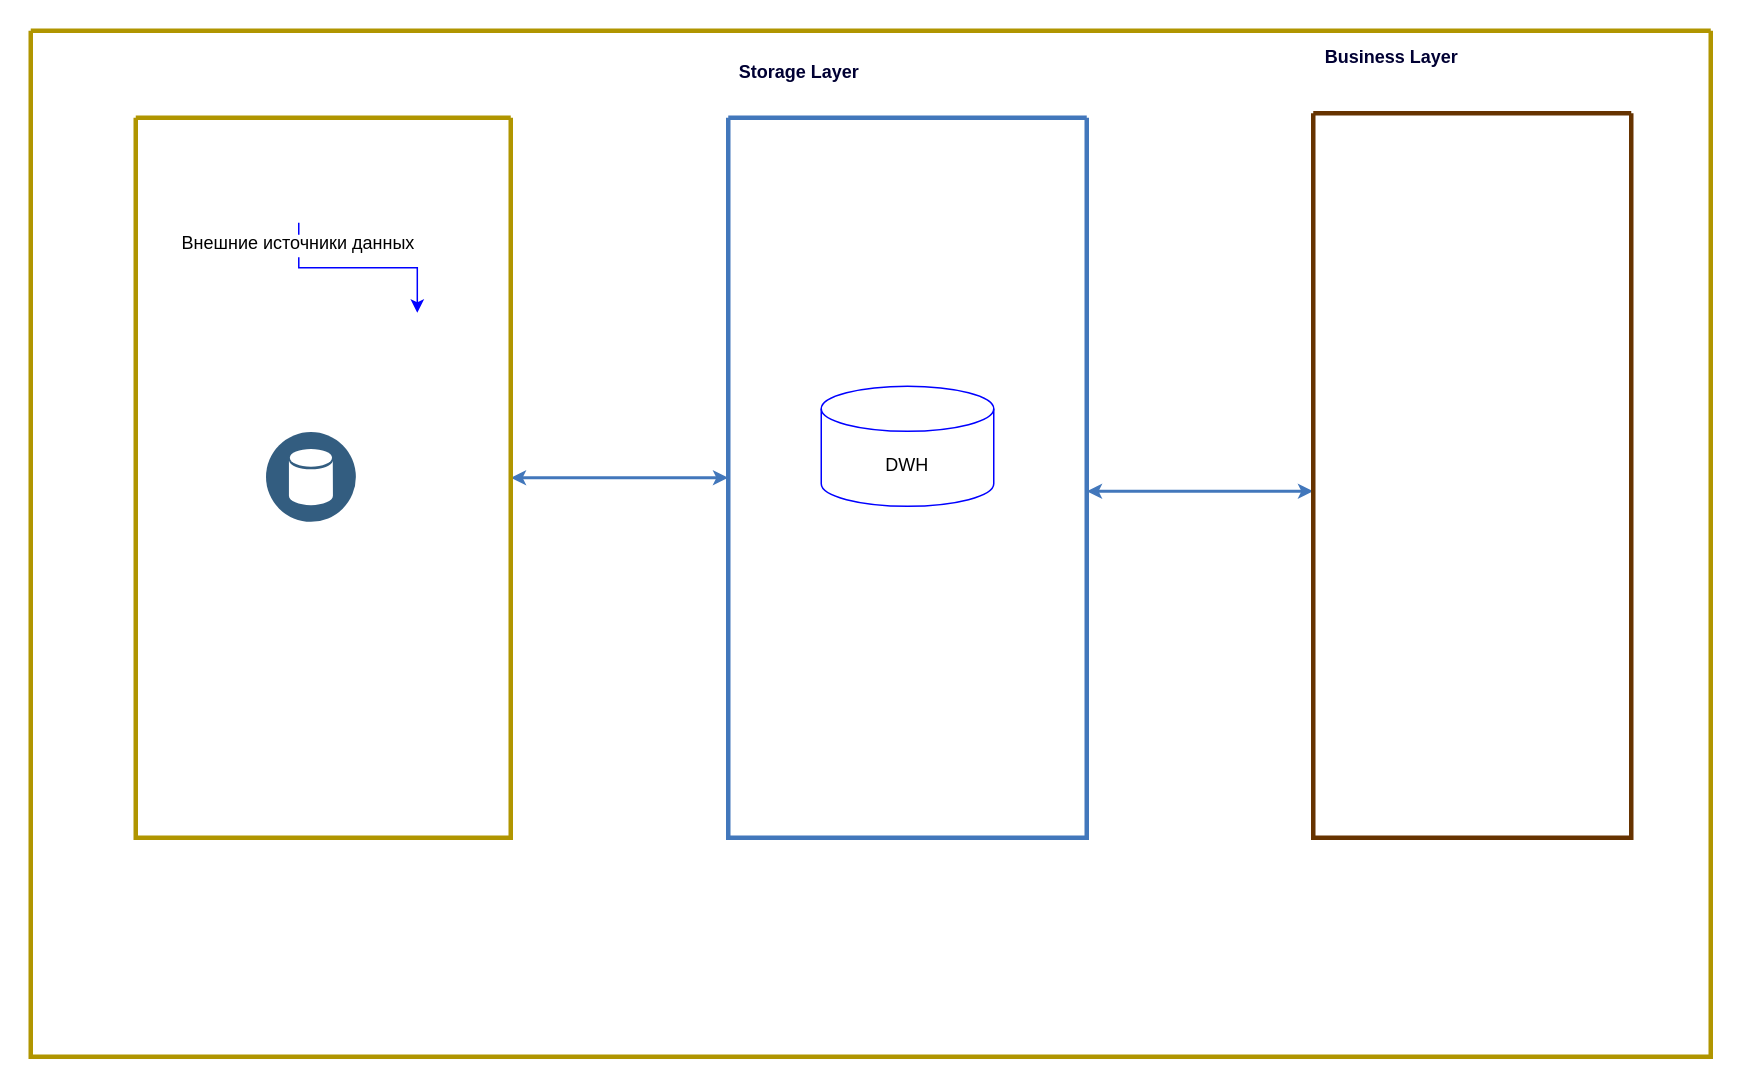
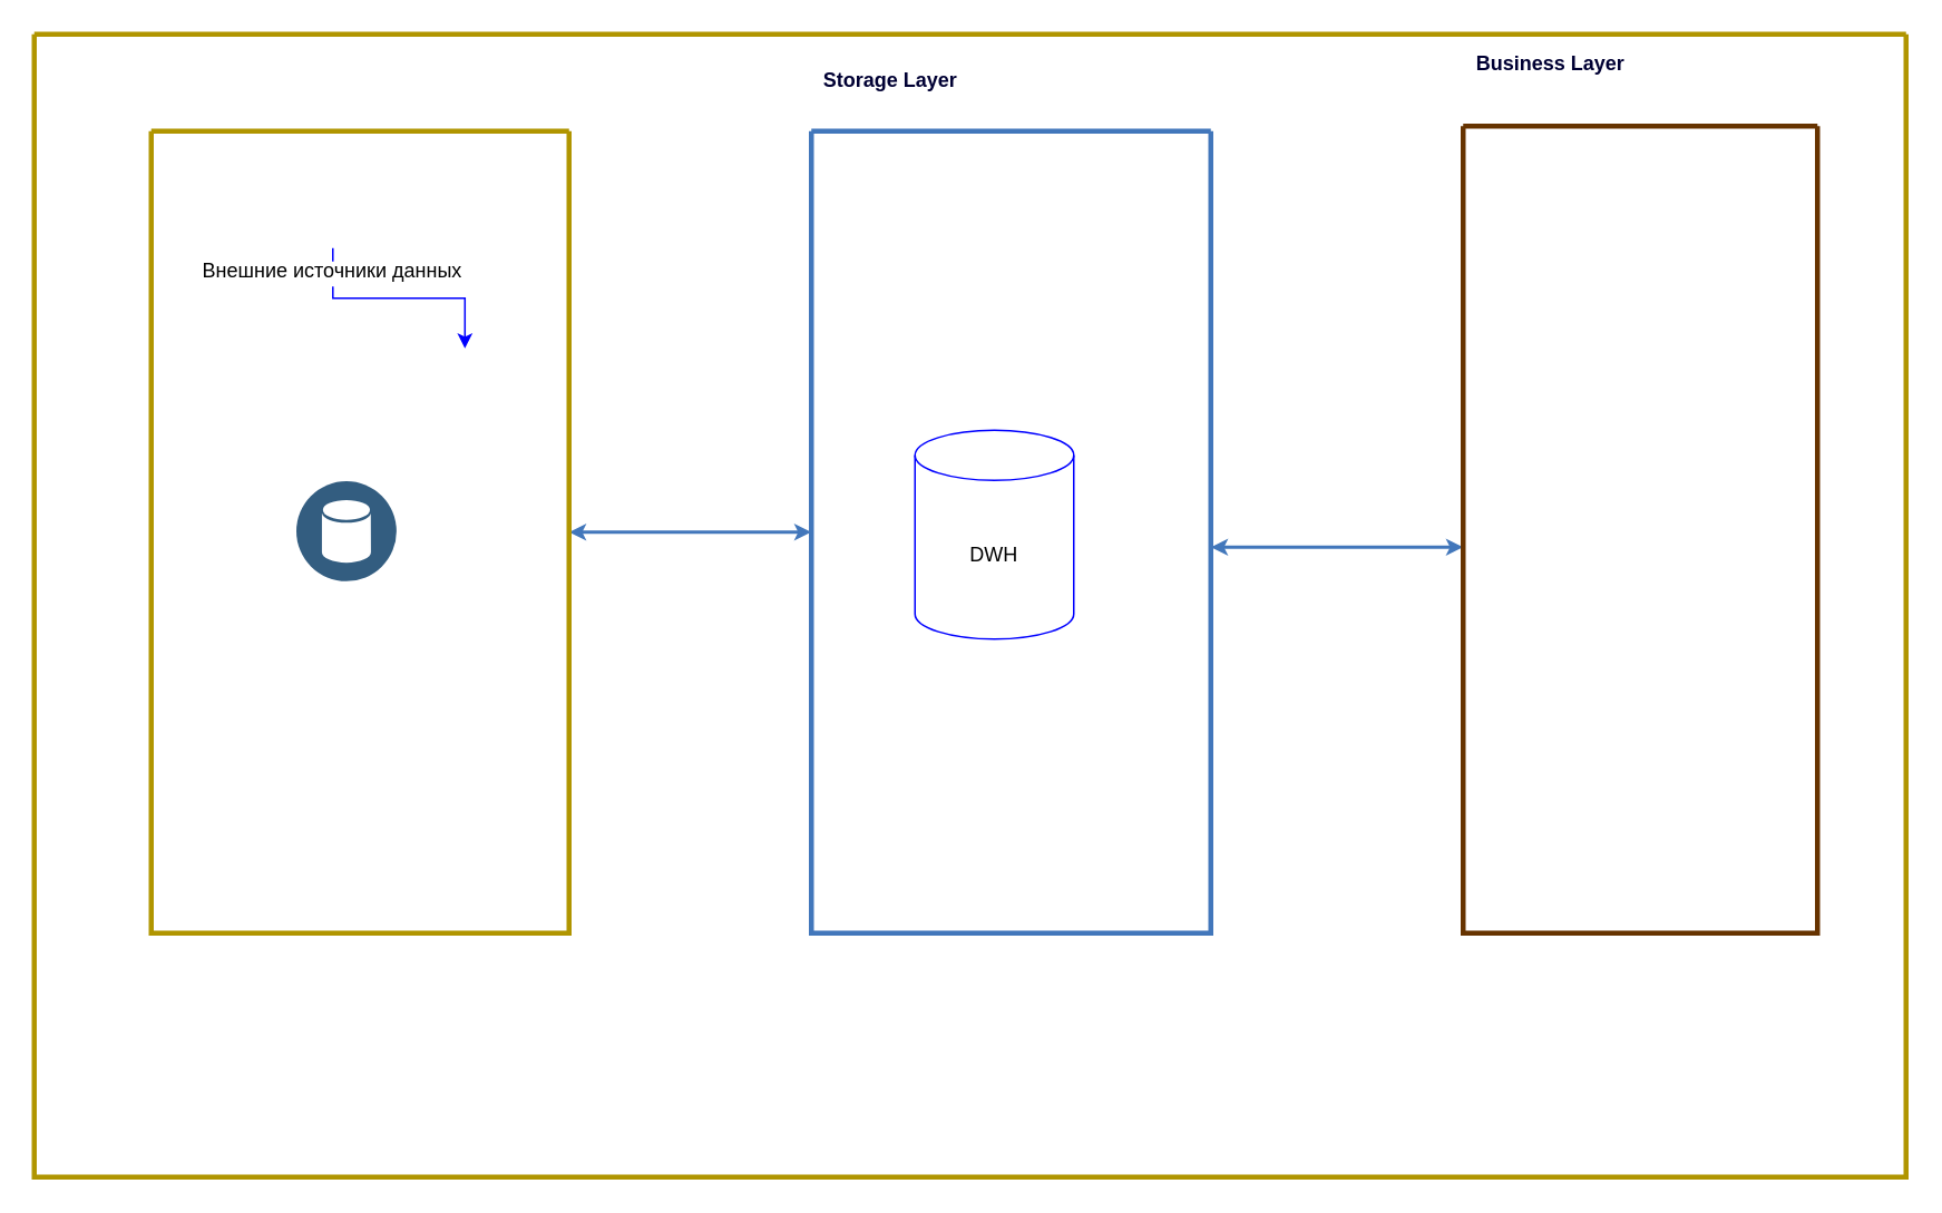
- <mxCell id="12" value="DWH" style="shape=cylinder3;whiteSpace=wrap;html=1;boundedLbl=1;backgroundOutline=1;size=15;labelBackgroundColor=#ffffff;strokeColor=#0000FF;fontColor=#000000;" vertex="1" parent="11"><mxGeometry x="62" y="179" width="115" height="80" as="geometry" /></mxCell>
+ <mxCell id="12" value="DWH" style="shape=cylinder3;whiteSpace=wrap;html=1;boundedLbl=1;backgroundOutline=1;size=15;labelBackgroundColor=#ffffff;strokeColor=#0000FF;fontColor=#000000;" vertex="1" parent="11"><mxGeometry x="62" y="179" width="95" height="125" as="geometry" /></mxCell>
